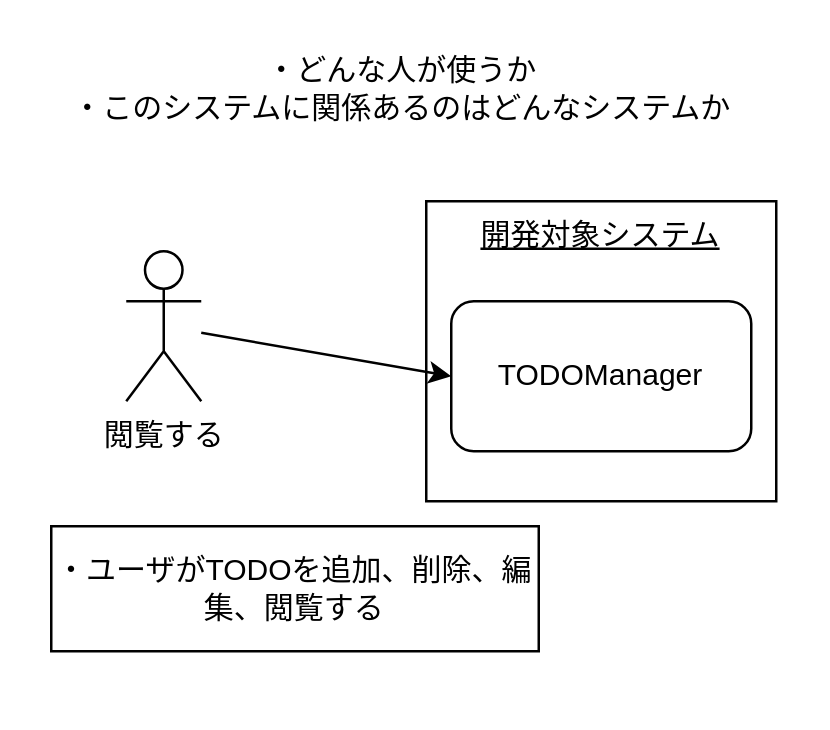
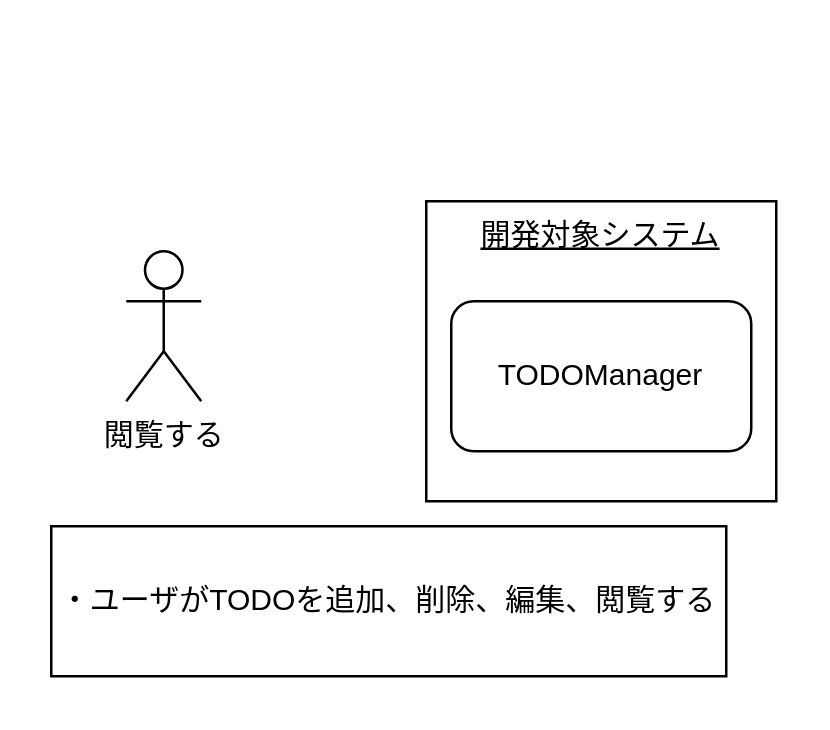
- <mxCell id="3" value="・どんな人が使うか&lt;br&gt;・このシステムに関係あるのはどんなシステムか" style="text;html=1;align=center;verticalAlign=middle;resizable=0;points=[];autosize=1;strokeColor=none;fillColor=none;" parent="1" vertex="1"><mxGeometry x="20" width="280" height="30" as="geometry" y="20" /></mxCell>
- <mxCell id="6" style="edgeStyle=none;html=1;entryX=0;entryY=0.5;entryDx=0;entryDy=0;" parent="1" source="2" target="5" edge="1"><mxGeometry relative="1" as="geometry" /></mxCell>
- <mxCell id="7" value="・ユーザがTODOを追加、削除、編集、閲覧する" style="whiteSpace=wrap;html=1;" parent="1" vertex="1"><mxGeometry x="20" y="210" width="195" height="50" as="geometry" /></mxCell>
+ <mxCell id="7" value="・ユーザがTODOを追加、削除、編集、閲覧する" style="whiteSpace=wrap;html=1;" parent="1" vertex="1"><mxGeometry x="20" y="210" width="270" height="60" as="geometry" /></mxCell>
